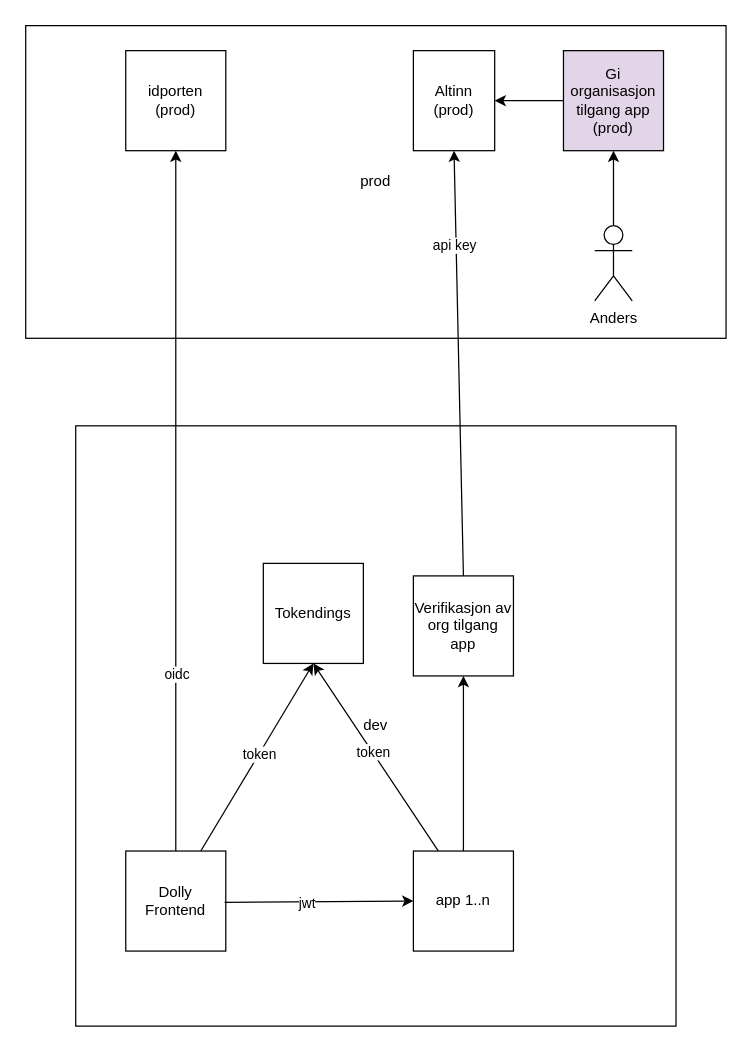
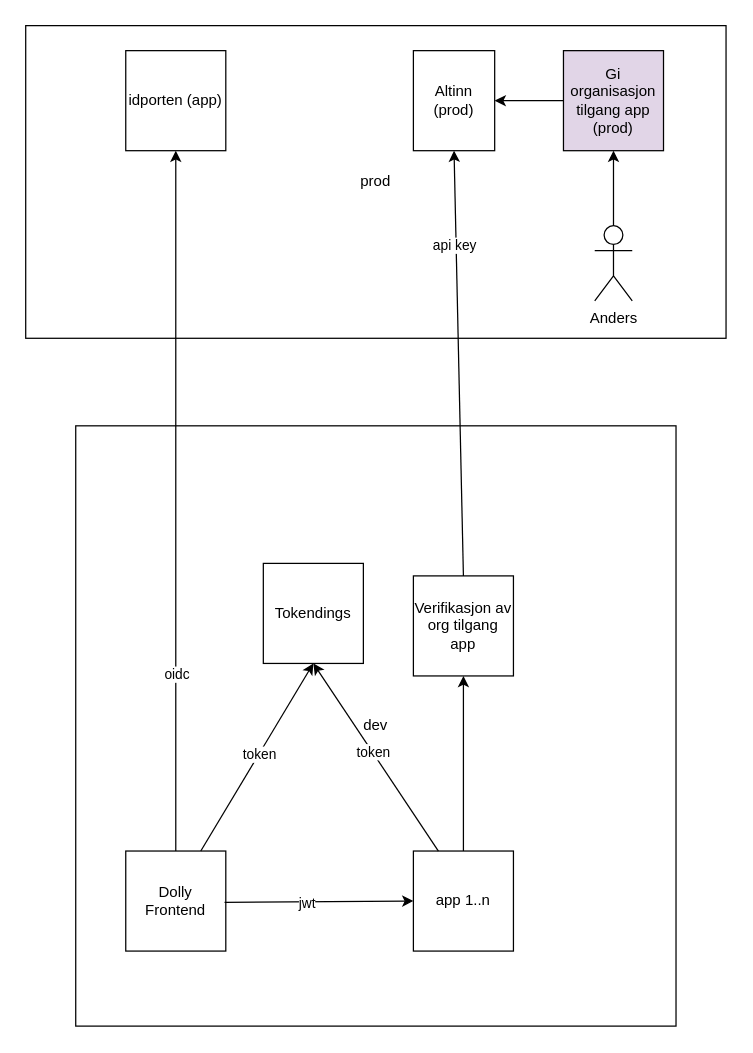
- <mxCell id="5" value="idporten (prod)" style="whiteSpace=wrap;html=1;aspect=fixed;" vertex="1" parent="1"><mxGeometry x="100" y="40" width="80" height="80" as="geometry" /></mxCell>
+ <mxCell id="5" value="idporten (app)" style="whiteSpace=wrap;html=1;aspect=fixed;" vertex="1" parent="1"><mxGeometry x="100" y="40" width="80" height="80" as="geometry" /></mxCell>
